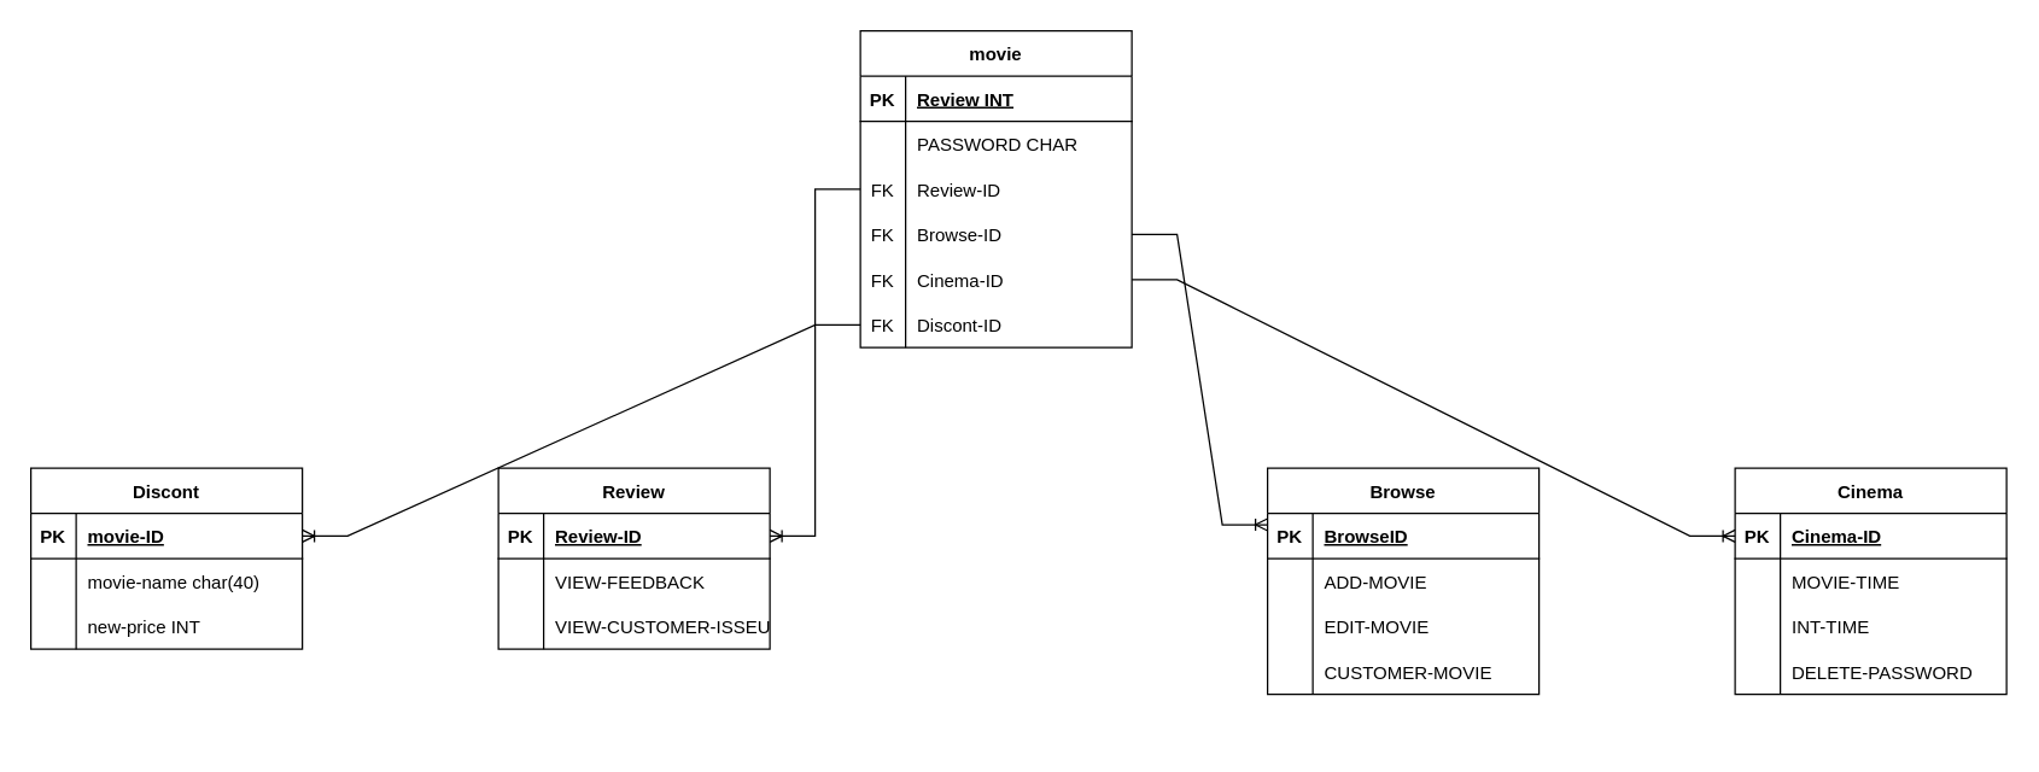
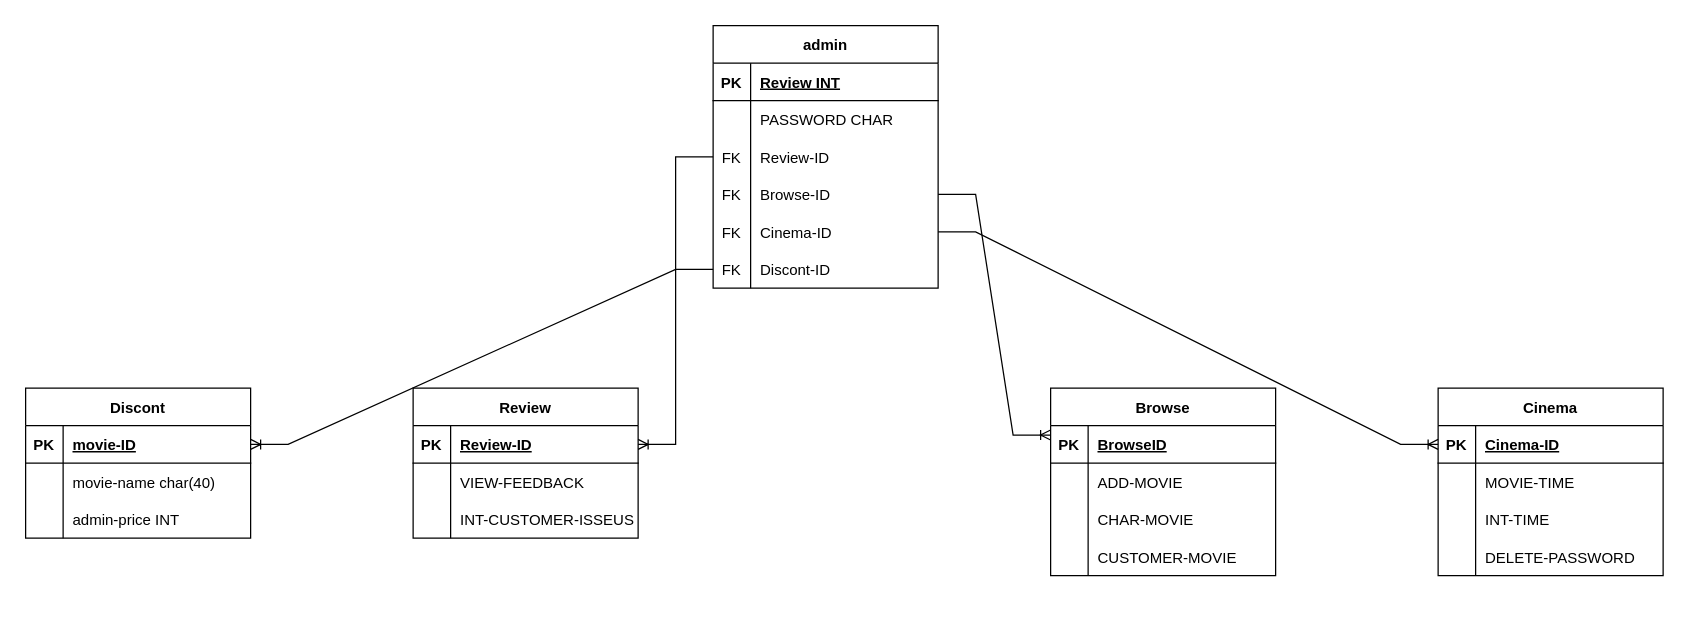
- <mxCell id="2" value="movie" style="shape=table;startSize=30;container=1;collapsible=1;childLayout=tableLayout;fixedRows=1;rowLines=0;fontStyle=1;align=center;resizeLast=1;" parent="1" vertex="1"><mxGeometry x="570" y="20" width="180" height="210" as="geometry" /></mxCell>
+ <mxCell id="2" value="admin" style="shape=table;startSize=30;container=1;collapsible=1;childLayout=tableLayout;fixedRows=1;rowLines=0;fontStyle=1;align=center;resizeLast=1;" parent="1" vertex="1"><mxGeometry x="570" y="20" width="180" height="210" as="geometry" /></mxCell>
- <mxCell id="67" value="new-price INT" style="shape=partialRectangle;connectable=0;fillColor=none;top=0;left=0;bottom=0;right=0;align=left;spacingLeft=6;overflow=hidden;" vertex="1" parent="65"><mxGeometry x="30" width="150" height="30" as="geometry"><mxRectangle width="150" height="30" as="alternateBounds" /></mxGeometry></mxCell>
+ <mxCell id="67" value="admin-price INT" style="shape=partialRectangle;connectable=0;fillColor=none;top=0;left=0;bottom=0;right=0;align=left;spacingLeft=6;overflow=hidden;" vertex="1" parent="65"><mxGeometry x="30" width="150" height="30" as="geometry"><mxRectangle width="150" height="30" as="alternateBounds" /></mxGeometry></mxCell>
- <mxCell id="31" value="VIEW-CUSTOMER-ISSEUS" style="shape=partialRectangle;connectable=0;fillColor=none;top=0;left=0;bottom=0;right=0;align=left;spacingLeft=6;overflow=hidden;" vertex="1" parent="29"><mxGeometry x="30" width="150" height="30" as="geometry"><mxRectangle width="150" height="30" as="alternateBounds" /></mxGeometry></mxCell>
+ <mxCell id="31" value="INT-CUSTOMER-ISSEUS" style="shape=partialRectangle;connectable=0;fillColor=none;top=0;left=0;bottom=0;right=0;align=left;spacingLeft=6;overflow=hidden;" vertex="1" parent="29"><mxGeometry x="30" width="150" height="30" as="geometry"><mxRectangle width="150" height="30" as="alternateBounds" /></mxGeometry></mxCell>
- <mxCell id="41" value="EDIT-MOVIE" style="shape=partialRectangle;connectable=0;fillColor=none;top=0;left=0;bottom=0;right=0;align=left;spacingLeft=6;overflow=hidden;" vertex="1" parent="39"><mxGeometry x="30" width="150" height="30" as="geometry"><mxRectangle width="150" height="30" as="alternateBounds" /></mxGeometry></mxCell>
+ <mxCell id="41" value="CHAR-MOVIE" style="shape=partialRectangle;connectable=0;fillColor=none;top=0;left=0;bottom=0;right=0;align=left;spacingLeft=6;overflow=hidden;" vertex="1" parent="39"><mxGeometry x="30" width="150" height="30" as="geometry"><mxRectangle width="150" height="30" as="alternateBounds" /></mxGeometry></mxCell>
